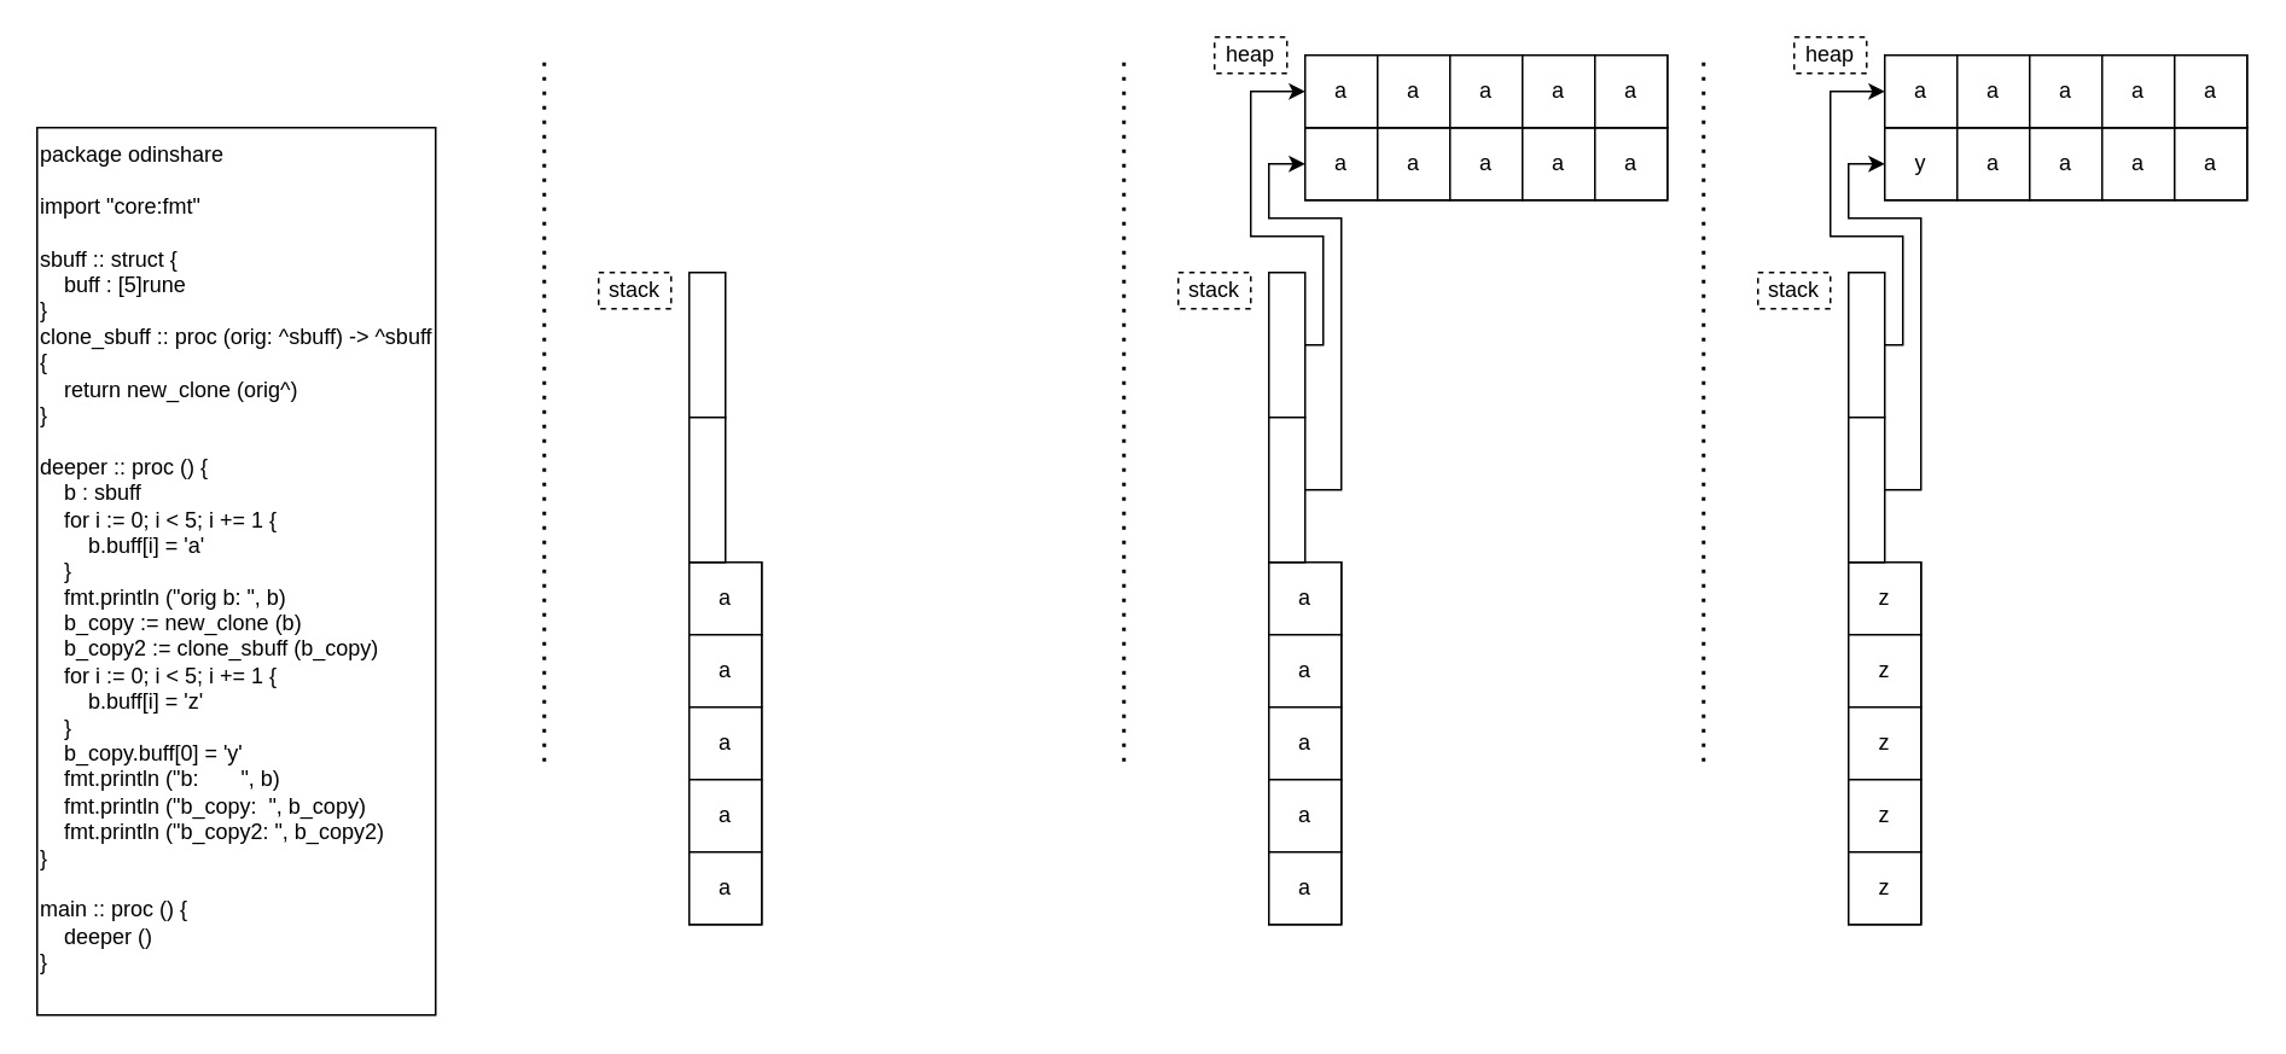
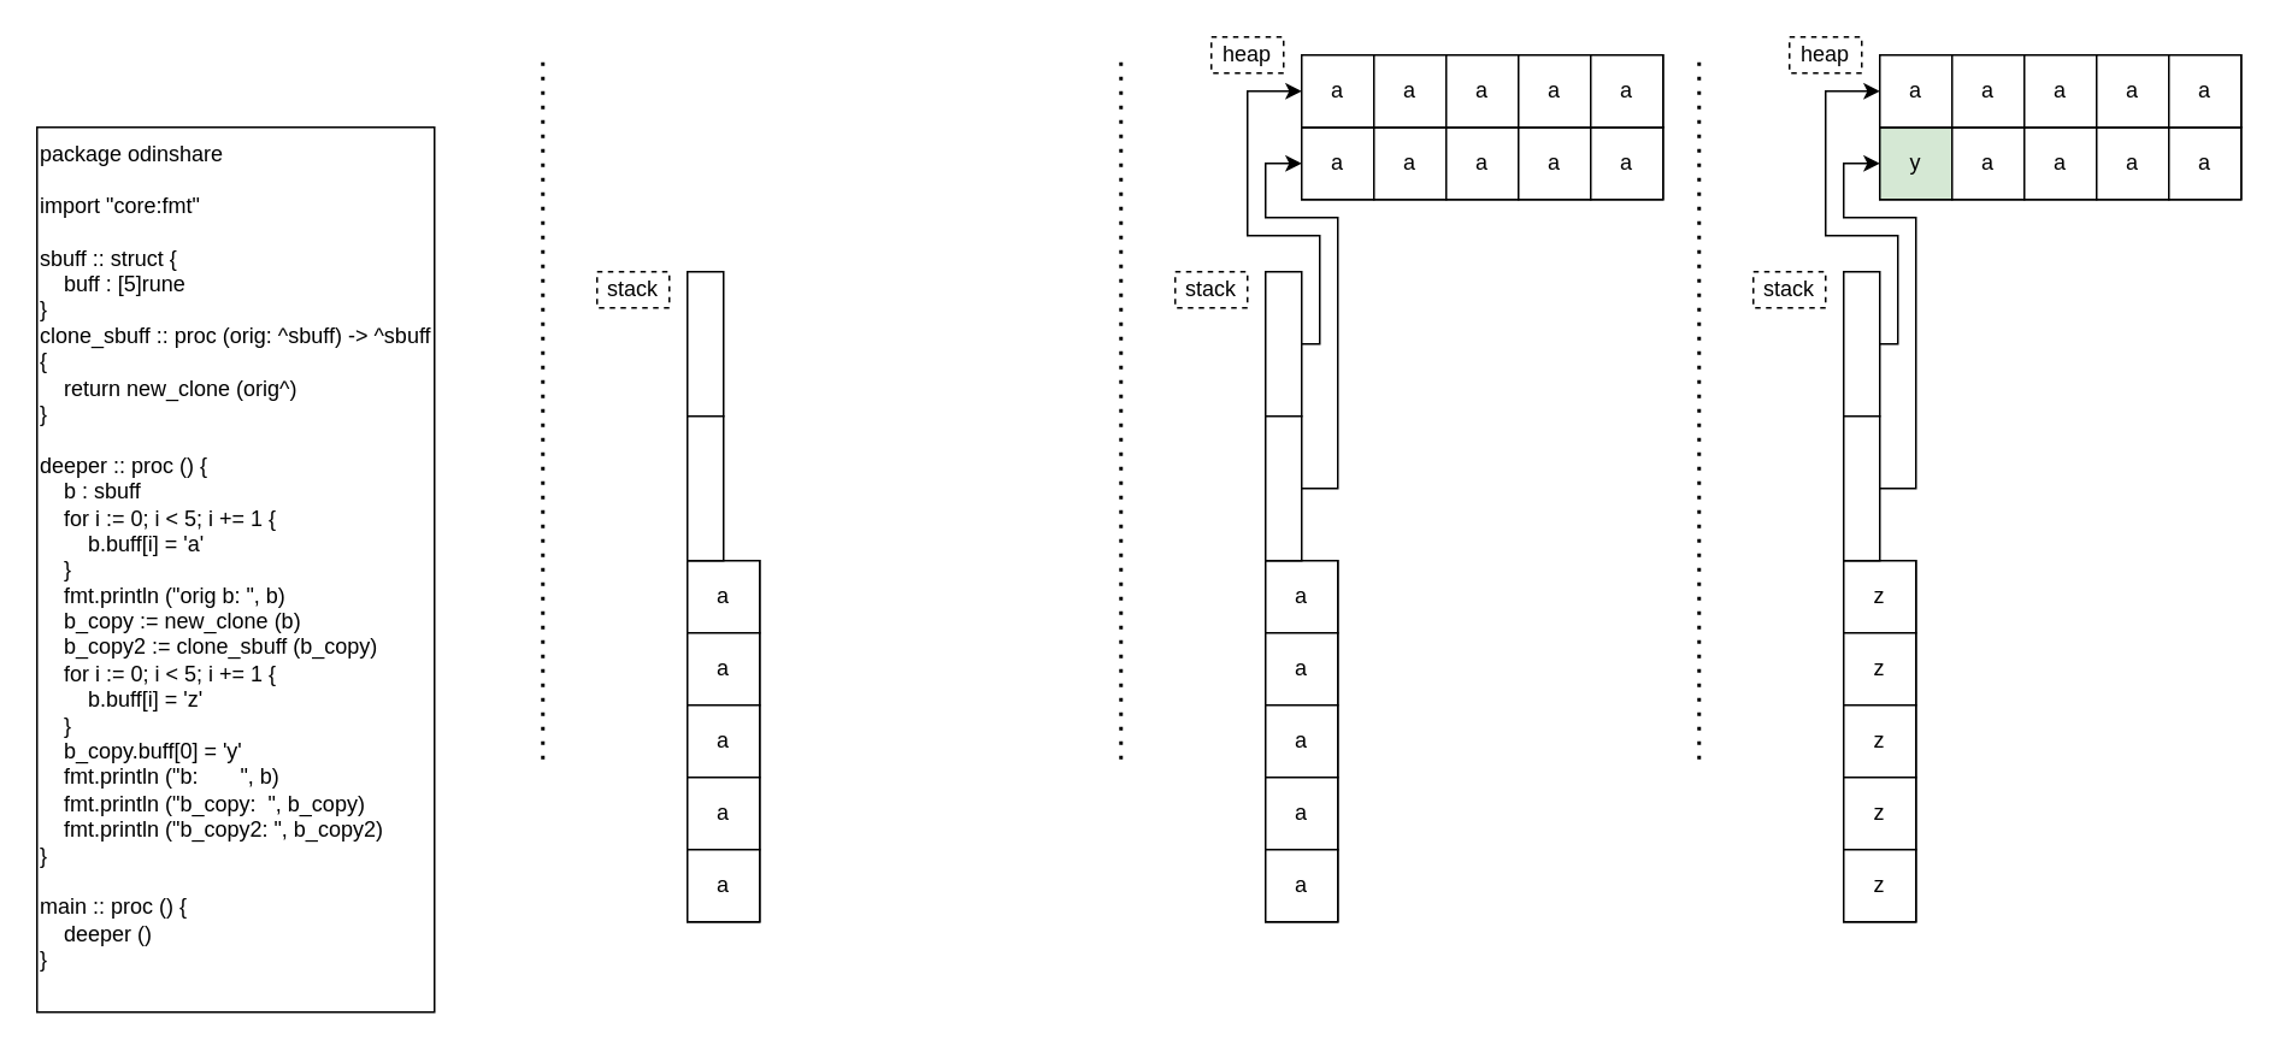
- <mxCell id="47" value="y" style="rounded=0;whiteSpace=wrap;html=1;" vertex="1" parent="1"><mxGeometry x="1040" y="70" width="40" height="40" as="geometry" /></mxCell>
+ <mxCell id="47" value="y" style="rounded=0;whiteSpace=wrap;html=1;fillColor=#d5e8d4;" vertex="1" parent="1"><mxGeometry x="1040" y="70" width="40" height="40" as="geometry" /></mxCell>
